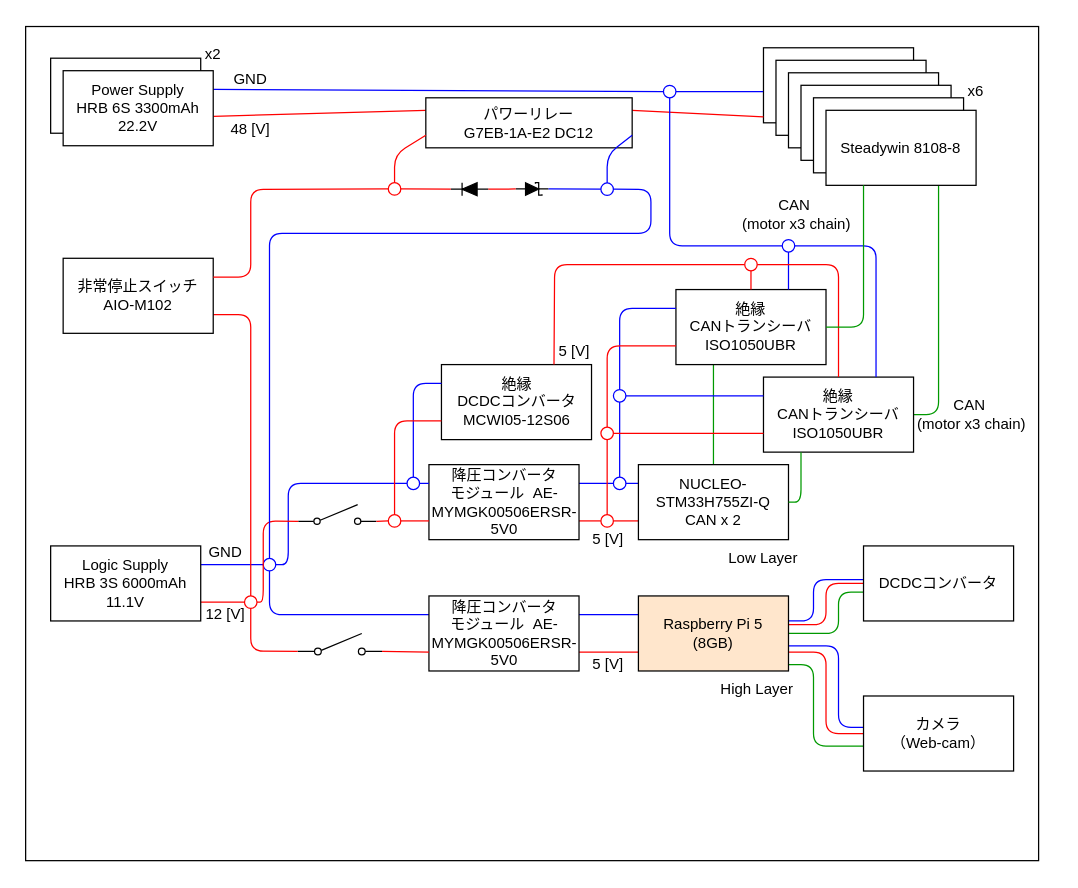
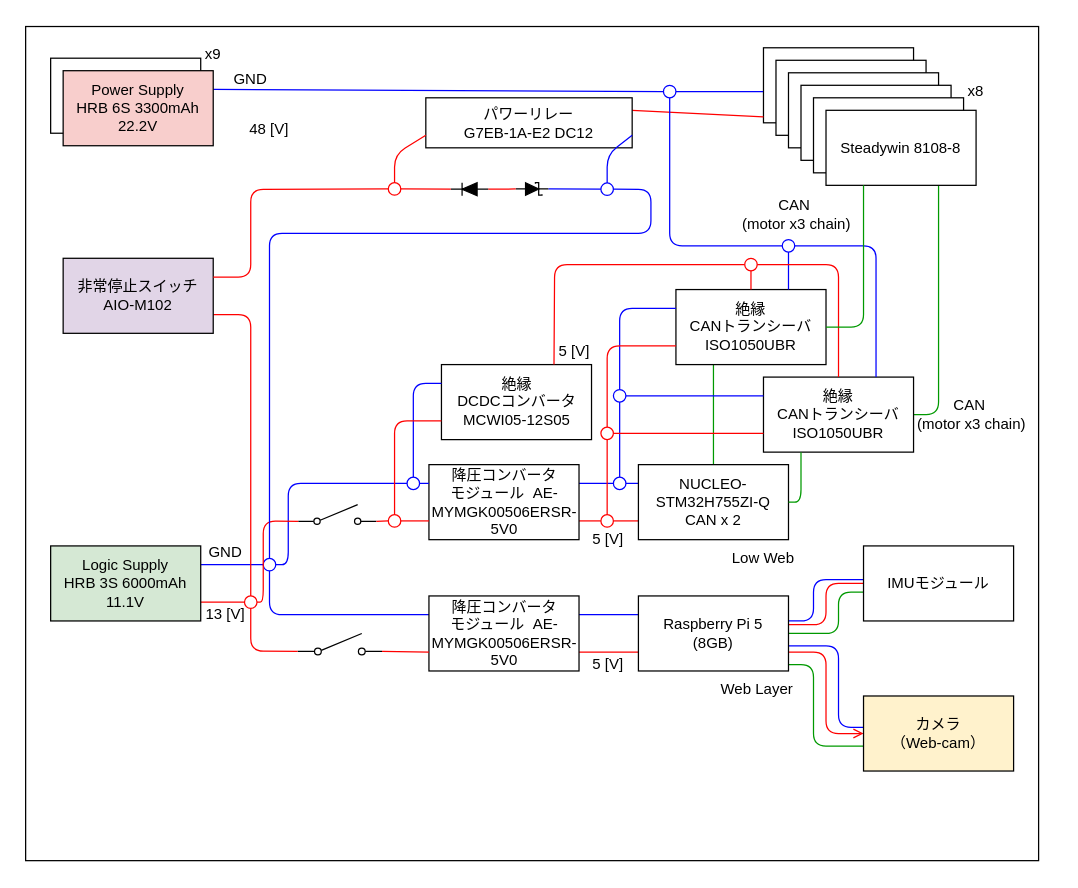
- <mxCell id="55" value="x2" style="text;html=1;strokeColor=none;fillColor=none;align=center;verticalAlign=middle;whiteSpace=wrap;rounded=0;labelBackgroundColor=none;fontColor=#000000;" parent="1" vertex="1"><mxGeometry x="140" y="27.67" width="60" height="30" as="geometry" /></mxCell>
+ <mxCell id="55" value="x9" style="text;html=1;strokeColor=none;fillColor=none;align=center;verticalAlign=middle;whiteSpace=wrap;rounded=0;labelBackgroundColor=none;fontColor=#000000;" parent="1" vertex="1"><mxGeometry x="140" y="27.67" width="60" height="30" as="geometry" /></mxCell>
- <mxCell id="56" value="x6" style="text;html=1;strokeColor=none;fillColor=none;align=center;verticalAlign=middle;whiteSpace=wrap;rounded=0;labelBackgroundColor=none;fontColor=#000000;" parent="1" vertex="1"><mxGeometry x="750" y="57.67" width="60" height="30" as="geometry" /></mxCell>
+ <mxCell id="56" value="x8" style="text;html=1;strokeColor=none;fillColor=none;align=center;verticalAlign=middle;whiteSpace=wrap;rounded=0;labelBackgroundColor=none;fontColor=#000000;" parent="1" vertex="1"><mxGeometry x="750" y="57.67" width="60" height="30" as="geometry" /></mxCell>
- <mxCell id="54" value="Power Supply&lt;br&gt;HRB 6S 3300mAh 22.2V" style="rounded=0;whiteSpace=wrap;html=1;labelBackgroundColor=none;fontColor=#000000;fillColor=#FFFFFF;strokeColor=#000000;" parent="1" vertex="1"><mxGeometry x="50" y="56" width="120" height="60" as="geometry" /></mxCell>
+ <mxCell id="54" value="Power Supply&lt;br&gt;HRB 6S 3300mAh 22.2V" style="rounded=0;whiteSpace=wrap;html=1;labelBackgroundColor=none;fontColor=#000000;fillColor=#f8cecc;strokeColor=#000000;" parent="1" vertex="1"><mxGeometry x="50" y="56" width="120" height="60" as="geometry" /></mxCell>
- <mxCell id="8" value="" style="endArrow=none;html=1;exitX=1.002;exitY=0.608;exitDx=0;exitDy=0;entryX=0;entryY=0.25;entryDx=0;entryDy=0;exitPerimeter=0;strokeColor=#FF0000;labelBackgroundColor=none;fontColor=#000000;fillColor=#FFFFFF;" parent="1" source="54" target="46" edge="1"><mxGeometry width="50" height="50" relative="1" as="geometry"><mxPoint x="390" y="236" as="sourcePoint" /><mxPoint x="310" y="92.67" as="targetPoint" /></mxGeometry></mxCell>
- <mxCell id="4" value="48 [V]" style="text;html=1;strokeColor=none;fillColor=none;align=center;verticalAlign=middle;whiteSpace=wrap;rounded=0;labelBackgroundColor=none;fontColor=#000000;" parent="1" vertex="1"><mxGeometry x="170" y="87.67" width="60" height="30" as="geometry" /></mxCell>
+ <mxCell id="4" value="48 [V]" style="text;html=1;strokeColor=none;fillColor=none;align=center;verticalAlign=middle;whiteSpace=wrap;rounded=0;labelBackgroundColor=none;fontColor=#000000;" parent="1" vertex="1"><mxGeometry x="185" y="87.67" width="60" height="30" as="geometry" /></mxCell>
- <mxCell id="61" value="非常停止スイッチ&lt;br&gt;AIO-M102" style="rounded=0;whiteSpace=wrap;html=1;labelBackgroundColor=none;fontColor=#000000;fillColor=#FFFFFF;strokeColor=#000000;" parent="1" vertex="1"><mxGeometry x="50" y="206" width="120" height="60" as="geometry" /></mxCell>
+ <mxCell id="61" value="非常停止スイッチ&lt;br&gt;AIO-M102" style="rounded=0;whiteSpace=wrap;html=1;labelBackgroundColor=none;fontColor=#000000;fillColor=#e1d5e7;strokeColor=#000000;" parent="1" vertex="1"><mxGeometry x="50" y="206" width="120" height="60" as="geometry" /></mxCell>
- <mxCell id="71" value="絶縁&lt;br&gt;DCDCコンバータ&lt;br&gt;MCWI05-12S06" style="rounded=0;whiteSpace=wrap;html=1;labelBackgroundColor=none;fontColor=#000000;fillColor=#FFFFFF;strokeColor=#000000;" parent="1" vertex="1"><mxGeometry x="352.5" y="291" width="120" height="60" as="geometry" /></mxCell>
+ <mxCell id="71" value="絶縁&lt;br&gt;DCDCコンバータ&lt;br&gt;MCWI05-12S05" style="rounded=0;whiteSpace=wrap;html=1;labelBackgroundColor=none;fontColor=#000000;fillColor=#FFFFFF;strokeColor=#000000;" parent="1" vertex="1"><mxGeometry x="352.5" y="291" width="120" height="60" as="geometry" /></mxCell>
- <mxCell id="49" value="NUCLEO-STM33H755ZI-Q&lt;br&gt;CAN x 2" style="rounded=0;whiteSpace=wrap;html=1;labelBackgroundColor=none;fontColor=#000000;fillColor=#FFFFFF;strokeColor=#000000;" parent="1" vertex="1"><mxGeometry x="510" y="371" width="120" height="60" as="geometry" /></mxCell>
+ <mxCell id="49" value="NUCLEO-STM32H755ZI-Q&lt;br&gt;CAN x 2" style="rounded=0;whiteSpace=wrap;html=1;labelBackgroundColor=none;fontColor=#000000;fillColor=#FFFFFF;strokeColor=#000000;" parent="1" vertex="1"><mxGeometry x="510" y="371" width="120" height="60" as="geometry" /></mxCell>
- <mxCell id="104" value="Low Layer" style="text;html=1;strokeColor=none;fillColor=none;align=center;verticalAlign=middle;whiteSpace=wrap;rounded=0;labelBackgroundColor=none;fontColor=#000000;" parent="1" vertex="1"><mxGeometry x="580" y="431" width="60" height="30" as="geometry" /></mxCell>
+ <mxCell id="104" value="Low Web" style="text;html=1;strokeColor=none;fillColor=none;align=center;verticalAlign=middle;whiteSpace=wrap;rounded=0;labelBackgroundColor=none;fontColor=#000000;" parent="1" vertex="1"><mxGeometry x="580" y="431" width="60" height="30" as="geometry" /></mxCell>
- <mxCell id="48" value="Logic Supply&lt;br&gt;HRB 3S 6000mAh 11.1V" style="rounded=0;whiteSpace=wrap;html=1;labelBackgroundColor=none;fontColor=#000000;fillColor=#FFFFFF;strokeColor=#000000;" parent="1" vertex="1"><mxGeometry x="40" y="436" width="120" height="60" as="geometry" /></mxCell>
+ <mxCell id="48" value="Logic Supply&lt;br&gt;HRB 3S 6000mAh 11.1V" style="rounded=0;whiteSpace=wrap;html=1;labelBackgroundColor=none;fontColor=#000000;fillColor=#d5e8d4;strokeColor=#000000;" parent="1" vertex="1"><mxGeometry x="40" y="436" width="120" height="60" as="geometry" /></mxCell>
- <mxCell id="50" value="DCDCコンバータ" style="rounded=0;whiteSpace=wrap;html=1;labelBackgroundColor=none;fontColor=#000000;fillColor=#FFFFFF;strokeColor=#000000;" parent="1" vertex="1"><mxGeometry x="690" y="436" width="120" height="60" as="geometry" /></mxCell>
+ <mxCell id="50" value="IMUモジュール" style="rounded=0;whiteSpace=wrap;html=1;labelBackgroundColor=none;fontColor=#000000;fillColor=#FFFFFF;strokeColor=#000000;" parent="1" vertex="1"><mxGeometry x="690" y="436" width="120" height="60" as="geometry" /></mxCell>
- <mxCell id="40" value="12 [V]" style="text;html=1;strokeColor=none;fillColor=none;align=center;verticalAlign=middle;whiteSpace=wrap;rounded=0;labelBackgroundColor=none;fontColor=#000000;" parent="1" vertex="1"><mxGeometry x="150" y="476" width="60" height="30" as="geometry" /></mxCell>
+ <mxCell id="40" value="13 [V]" style="text;html=1;strokeColor=none;fillColor=none;align=center;verticalAlign=middle;whiteSpace=wrap;rounded=0;labelBackgroundColor=none;fontColor=#000000;" parent="1" vertex="1"><mxGeometry x="150" y="476" width="60" height="30" as="geometry" /></mxCell>
- <mxCell id="45" value="Raspberry Pi 5 &lt;br&gt;(8GB)" style="rounded=0;whiteSpace=wrap;html=1;labelBackgroundColor=none;fontColor=#000000;fillColor=#ffe6cc;strokeColor=#000000;" parent="1" vertex="1"><mxGeometry x="510" y="476" width="120" height="60" as="geometry" /></mxCell>
+ <mxCell id="45" value="Raspberry Pi 5 &lt;br&gt;(8GB)" style="rounded=0;whiteSpace=wrap;html=1;labelBackgroundColor=none;fontColor=#000000;fillColor=#FFFFFF;strokeColor=#000000;" parent="1" vertex="1"><mxGeometry x="510" y="476" width="120" height="60" as="geometry" /></mxCell>
- <mxCell id="63" value="High Layer" style="text;html=1;strokeColor=none;fillColor=none;align=center;verticalAlign=middle;whiteSpace=wrap;rounded=0;labelBackgroundColor=none;fontColor=#000000;" parent="1" vertex="1"><mxGeometry x="570" y="536" width="70" height="30" as="geometry" /></mxCell>
+ <mxCell id="63" value="Web Layer" style="text;html=1;strokeColor=none;fillColor=none;align=center;verticalAlign=middle;whiteSpace=wrap;rounded=0;labelBackgroundColor=none;fontColor=#000000;" parent="1" vertex="1"><mxGeometry x="570" y="536" width="70" height="30" as="geometry" /></mxCell>
- <mxCell id="22" value="" style="endArrow=none;html=1;exitX=1;exitY=0.75;exitDx=0;exitDy=0;entryX=0;entryY=0.5;entryDx=0;entryDy=0;strokeColor=#FF0000;labelBackgroundColor=none;fontColor=#000000;fillColor=#FFFFFF;" parent="1" source="45" target="51" edge="1"><mxGeometry width="50" height="50" relative="1" as="geometry"><mxPoint x="450" y="336" as="sourcePoint" /><mxPoint x="500" y="286" as="targetPoint" /><Array as="points"><mxPoint x="660" y="521" /><mxPoint x="660" y="586" /></Array></mxGeometry></mxCell>
+ <mxCell id="22" value="" style="endArrow=open;html=1;exitX=1;exitY=0.75;exitDx=0;exitDy=0;entryX=0;entryY=0.5;entryDx=0;entryDy=0;strokeColor=#FF0000;labelBackgroundColor=none;fontColor=#000000;fillColor=#FFFFFF;" parent="1" source="45" target="51" edge="1"><mxGeometry width="50" height="50" relative="1" as="geometry"><mxPoint x="450" y="336" as="sourcePoint" /><mxPoint x="500" y="286" as="targetPoint" /><Array as="points"><mxPoint x="660" y="521" /><mxPoint x="660" y="586" /></Array></mxGeometry></mxCell>
- <mxCell id="51" value="カメラ&lt;br&gt;（Web-cam）" style="rounded=0;whiteSpace=wrap;html=1;labelBackgroundColor=none;fontColor=#000000;fillColor=#FFFFFF;strokeColor=#000000;" parent="1" vertex="1"><mxGeometry x="690" y="556" width="120" height="60" as="geometry" /></mxCell>
+ <mxCell id="51" value="カメラ&lt;br&gt;（Web-cam）" style="rounded=0;whiteSpace=wrap;html=1;labelBackgroundColor=none;fontColor=#000000;fillColor=#fff2cc;strokeColor=#000000;" parent="1" vertex="1"><mxGeometry x="690" y="556" width="120" height="60" as="geometry" /></mxCell>
